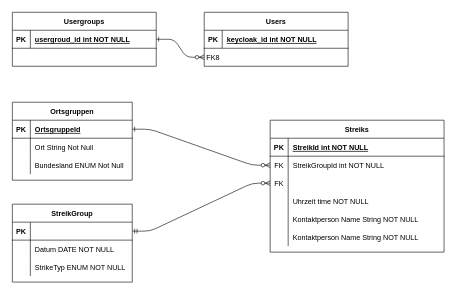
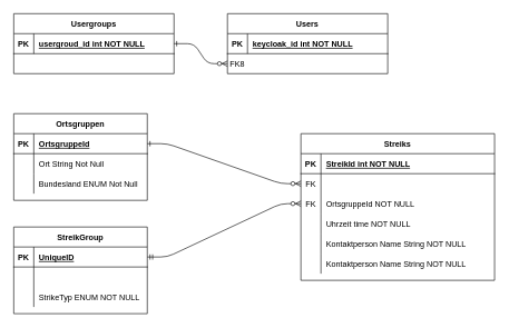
- <mxCell id="31" value="StreikGroupId int NOT NULL" style="shape=partialRectangle;connectable=0;fillColor=none;top=0;left=0;bottom=0;right=0;align=left;spacingLeft=6;fontStyle=0;overflow=hidden;" vertex="1" parent="29"><mxGeometry x="30" width="260" height="30" as="geometry" /></mxCell>
+ <mxCell id="34" value="OrtsgruppeId NOT NULL" style="shape=partialRectangle;connectable=0;fillColor=none;top=0;left=0;bottom=0;right=0;align=left;spacingLeft=6;fontStyle=0;overflow=hidden;" vertex="1" parent="32"><mxGeometry x="30" width="260" height="30" as="geometry" /></mxCell>
+ <mxCell id="18" value="UniqueID" style="shape=partialRectangle;connectable=0;fillColor=none;top=0;left=0;bottom=0;right=0;align=left;spacingLeft=6;fontStyle=5;overflow=hidden;" vertex="1" parent="16"><mxGeometry x="30" width="170" height="30" as="geometry" /></mxCell>
- <mxCell id="21" value="Datum DATE NOT NULL" style="shape=partialRectangle;connectable=0;fillColor=none;top=0;left=0;bottom=0;right=0;align=left;spacingLeft=6;overflow=hidden;" vertex="1" parent="19"><mxGeometry x="30" width="170" height="30" as="geometry" /></mxCell>
